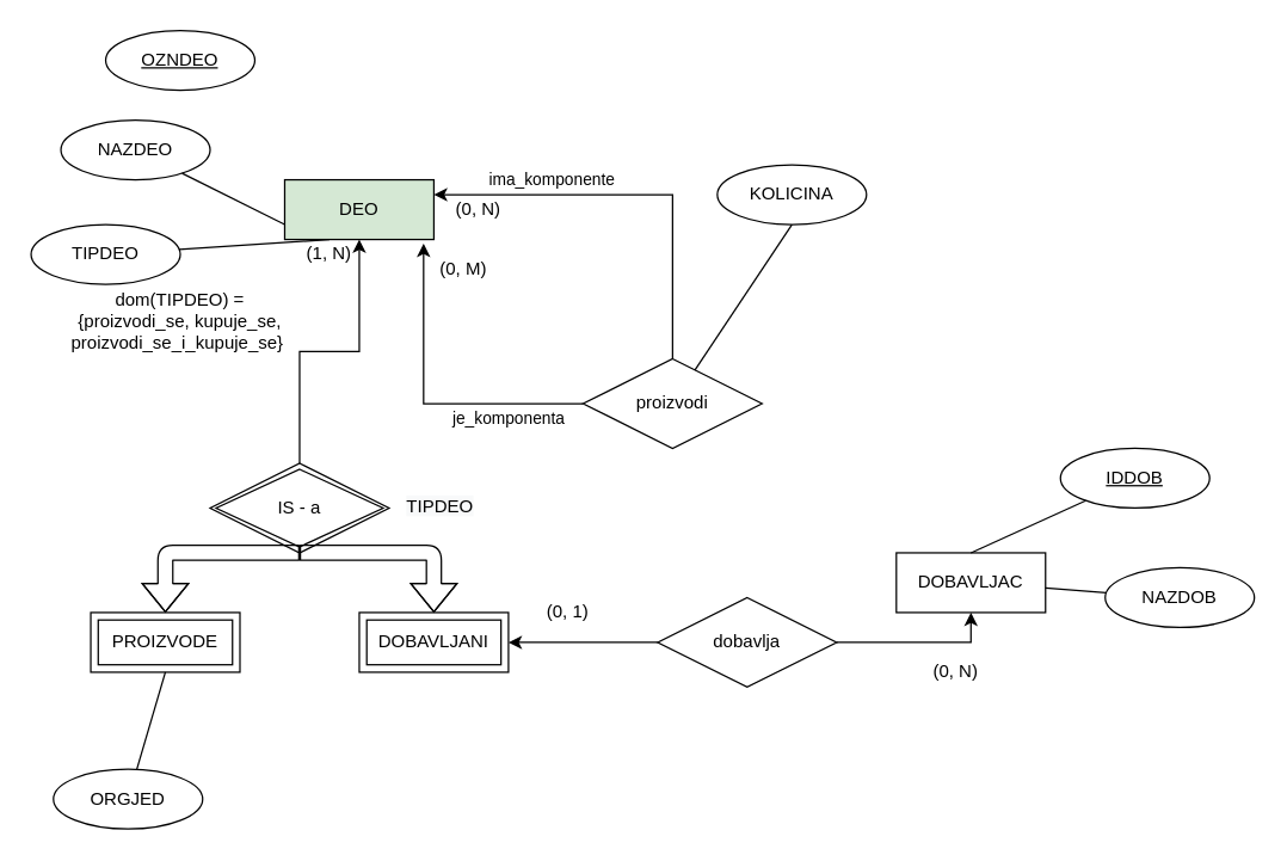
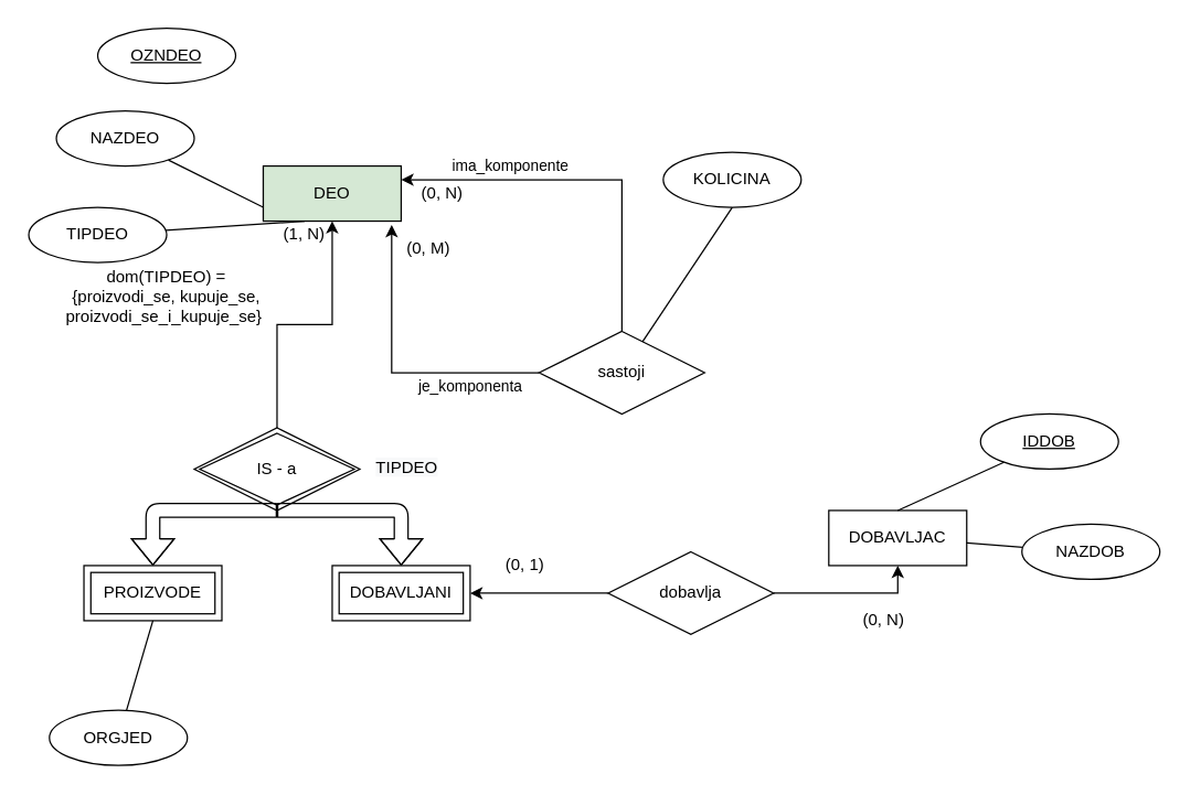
- <mxCell id="14" value="proizvodi" style="shape=rhombus;perimeter=rhombusPerimeter;whiteSpace=wrap;html=1;align=center;" parent="1" vertex="1"><mxGeometry x="390" y="240" width="120" height="60" as="geometry" /></mxCell>
+ <mxCell id="14" value="sastoji" style="shape=rhombus;perimeter=rhombusPerimeter;whiteSpace=wrap;html=1;align=center;" parent="1" vertex="1"><mxGeometry x="390" y="240" width="120" height="60" as="geometry" /></mxCell>
